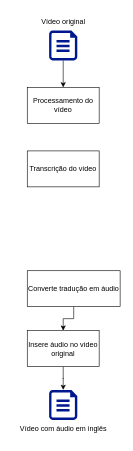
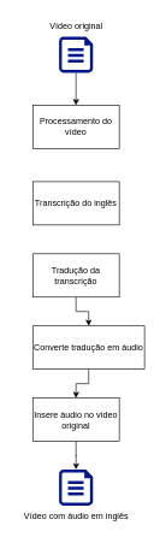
- <mxCell id="6" value="Transcrição do vídeo" style="rounded=0;whiteSpace=wrap;html=1;" vertex="1" parent="1"><mxGeometry x="45" y="251" width="120" height="60" as="geometry" /></mxCell>
+ <mxCell id="6" value="Transcrição do inglês" style="rounded=0;whiteSpace=wrap;html=1;" vertex="1" parent="1"><mxGeometry x="45" y="251" width="120" height="60" as="geometry" /></mxCell>
+ <mxCell id="8" value="Tradução da transcrição" style="rounded=0;whiteSpace=wrap;html=1;" vertex="1" parent="1"><mxGeometry x="45" y="351" width="120" height="60" as="geometry" /></mxCell>
+ <mxCell id="7" value="" style="edgeStyle=orthogonalEdgeStyle;rounded=0;orthogonalLoop=1;jettySize=auto;html=1;" edge="1" parent="1" source="8" target="10"><mxGeometry relative="1" as="geometry" /></mxCell>
